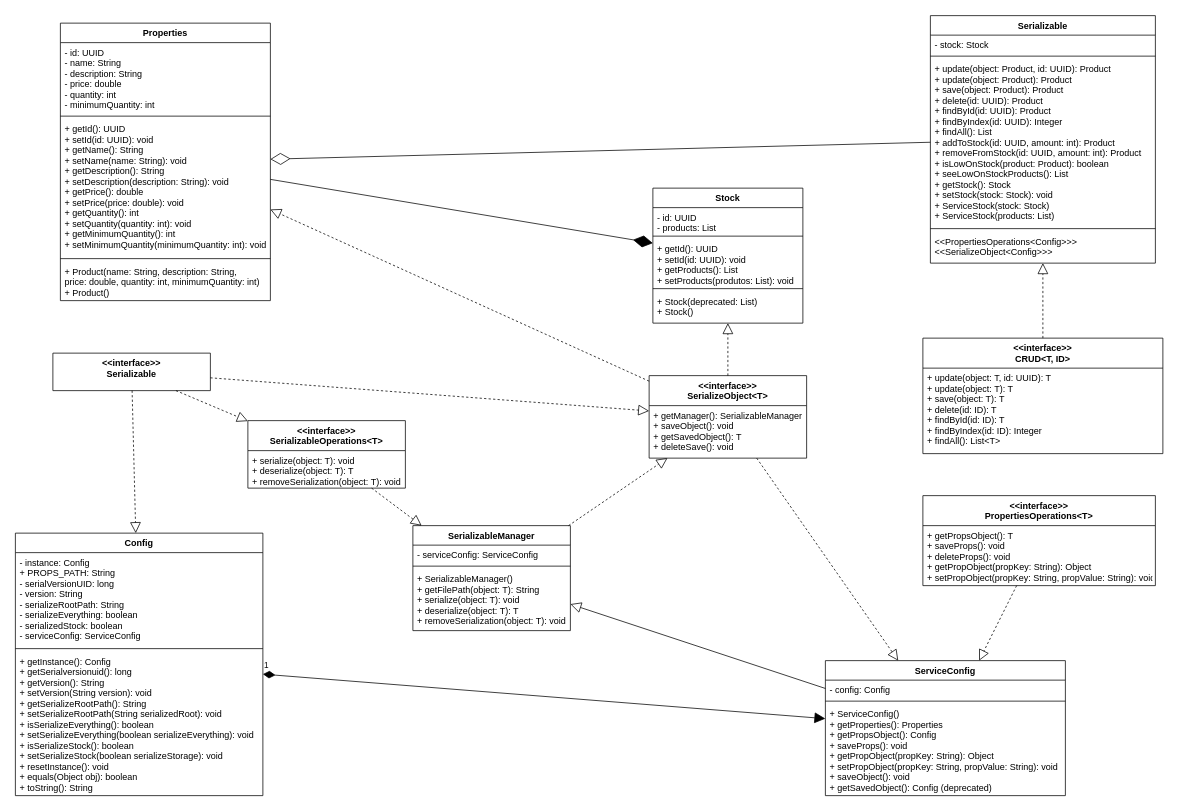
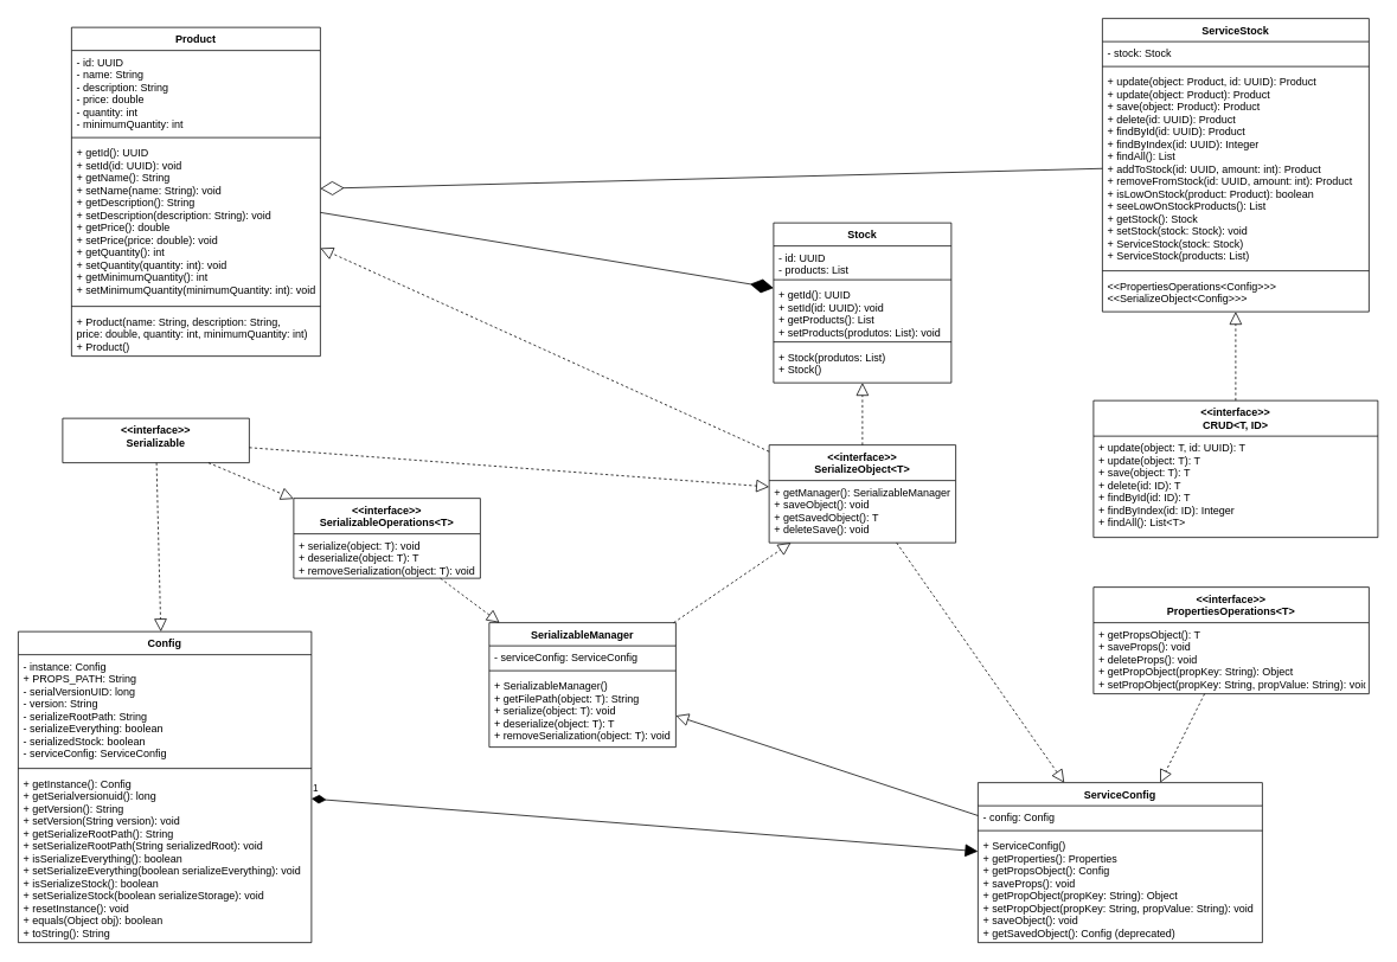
- <mxCell id="26" value="Serializable" style="swimlane;fontStyle=1;align=center;verticalAlign=top;childLayout=stackLayout;horizontal=1;startSize=26;horizontalStack=0;resizeParent=1;resizeParentMax=0;resizeLast=0;collapsible=1;marginBottom=0;" parent="1" vertex="1"><mxGeometry x="1240" y="20" width="300" height="330" as="geometry" /></mxCell>
+ <mxCell id="26" value="ServiceStock" style="swimlane;fontStyle=1;align=center;verticalAlign=top;childLayout=stackLayout;horizontal=1;startSize=26;horizontalStack=0;resizeParent=1;resizeParentMax=0;resizeLast=0;collapsible=1;marginBottom=0;" parent="1" vertex="1"><mxGeometry x="1240" y="20" width="300" height="330" as="geometry" /></mxCell>
- <mxCell id="6" value="Properties" style="swimlane;fontStyle=1;align=center;verticalAlign=top;childLayout=stackLayout;horizontal=1;startSize=26;horizontalStack=0;resizeParent=1;resizeParentMax=0;resizeLast=0;collapsible=1;marginBottom=0;" parent="1" vertex="1"><mxGeometry x="80" y="30" width="280" height="370" as="geometry"><mxRectangle x="20" y="380" width="90" height="30" as="alternateBounds" /></mxGeometry></mxCell>
+ <mxCell id="6" value="Product" style="swimlane;fontStyle=1;align=center;verticalAlign=top;childLayout=stackLayout;horizontal=1;startSize=26;horizontalStack=0;resizeParent=1;resizeParentMax=0;resizeLast=0;collapsible=1;marginBottom=0;" parent="1" vertex="1"><mxGeometry x="80" y="30" width="280" height="370" as="geometry"><mxRectangle x="20" y="380" width="90" height="30" as="alternateBounds" /></mxGeometry></mxCell>
- <mxCell id="21" value="+ Stock(deprecated: List)&#10;+ Stock()" style="text;strokeColor=none;fillColor=none;align=left;verticalAlign=top;spacingLeft=4;spacingRight=4;overflow=hidden;rotatable=0;points=[[0,0.5],[1,0.5]];portConstraint=eastwest;" parent="16" vertex="1"><mxGeometry y="138" width="200" height="42" as="geometry" /></mxCell>
+ <mxCell id="21" value="+ Stock(produtos: List)&#10;+ Stock()" style="text;strokeColor=none;fillColor=none;align=left;verticalAlign=top;spacingLeft=4;spacingRight=4;overflow=hidden;rotatable=0;points=[[0,0.5],[1,0.5]];portConstraint=eastwest;" parent="16" vertex="1"><mxGeometry y="138" width="200" height="42" as="geometry" /></mxCell>
